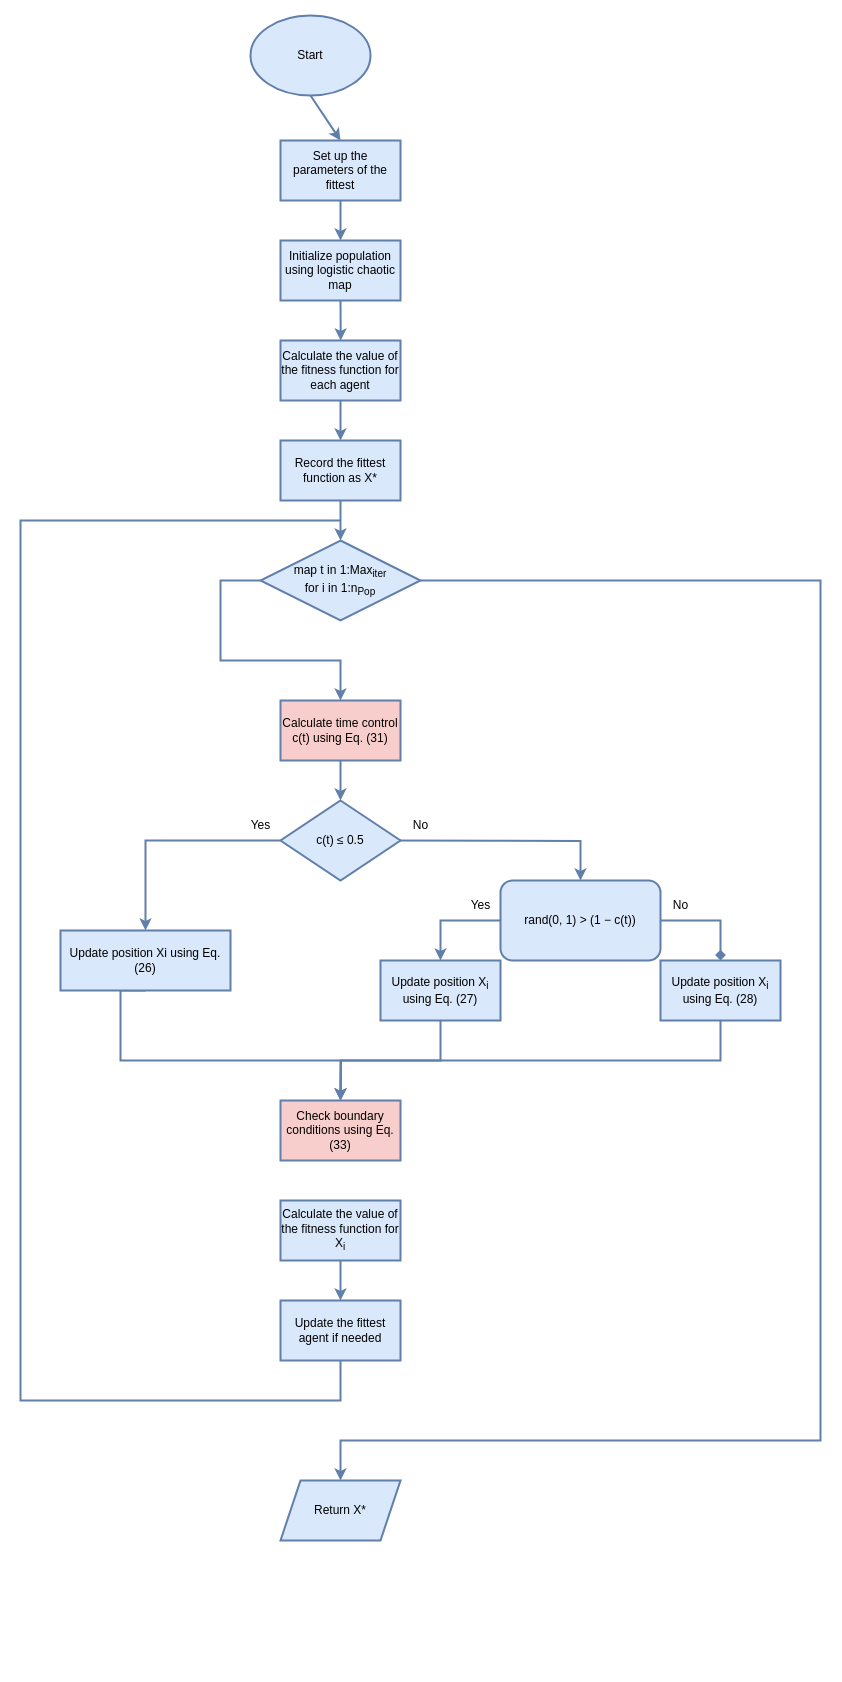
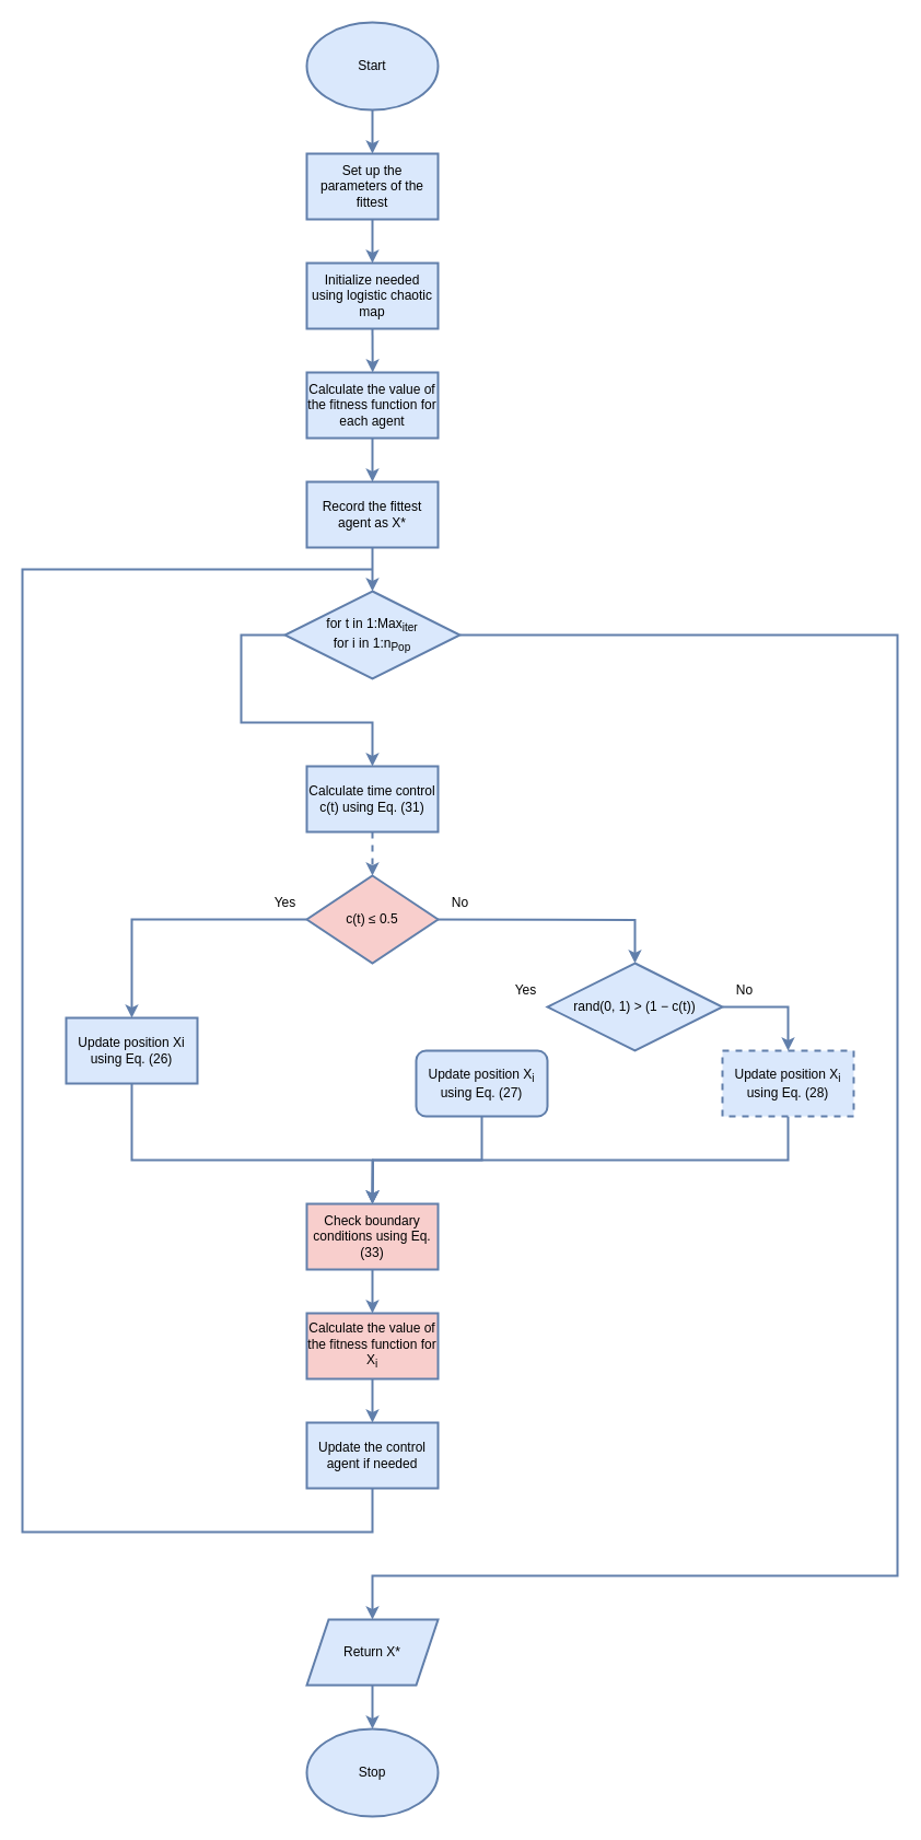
- <mxCell id="3" value="Start" style="ellipse;whiteSpace=wrap;html=1;strokeColor=#617FAB;strokeWidth=2;fontColor=#000000;fillColor=#DAE8FC;" parent="1" vertex="1"><mxGeometry x="250" y="15" width="120" height="80" as="geometry" /></mxCell>
+ <mxCell id="3" value="Start" style="ellipse;whiteSpace=wrap;html=1;strokeColor=#617FAB;strokeWidth=2;fontColor=#000000;fillColor=#DAE8FC;" parent="1" vertex="1"><mxGeometry x="280" y="20" width="120" height="80" as="geometry" /></mxCell>
- <mxCell id="7" value="Initialize population using logistic chaotic map" style="whiteSpace=wrap;html=1;strokeColor=#617FAB;strokeWidth=2;fontColor=#000000;fillColor=#DAE8FC;" parent="1" vertex="1"><mxGeometry x="280" y="240" width="120" height="60" as="geometry" /></mxCell>
+ <mxCell id="7" value="Initialize needed using logistic chaotic map" style="whiteSpace=wrap;html=1;strokeColor=#617FAB;strokeWidth=2;fontColor=#000000;fillColor=#DAE8FC;" parent="1" vertex="1"><mxGeometry x="280" y="240" width="120" height="60" as="geometry" /></mxCell>
- <mxCell id="10" value="Record the fittest function as X*" style="whiteSpace=wrap;html=1;strokeColor=#617FAB;strokeWidth=2;fontColor=#000000;fillColor=#DAE8FC;" parent="1" vertex="1"><mxGeometry x="280" y="440" width="120" height="60" as="geometry" /></mxCell>
+ <mxCell id="10" value="Record the fittest agent as X*" style="whiteSpace=wrap;html=1;strokeColor=#617FAB;strokeWidth=2;fontColor=#000000;fillColor=#DAE8FC;" parent="1" vertex="1"><mxGeometry x="280" y="440" width="120" height="60" as="geometry" /></mxCell>
- <mxCell id="14" value="map t in 1:Max&lt;sub&gt;iter&lt;br&gt;&lt;/sub&gt;for i in 1:n&lt;sub&gt;Pop&lt;/sub&gt;&lt;sub&gt;&lt;br&gt;&lt;/sub&gt;" style="rhombus;whiteSpace=wrap;html=1;strokeColor=#617FAB;strokeWidth=2;fontColor=#000000;fillColor=#DAE8FC;" parent="1" vertex="1"><mxGeometry x="260" y="540" width="160" height="80" as="geometry" /></mxCell>
+ <mxCell id="14" value="for t in 1:Max&lt;sub&gt;iter&lt;br&gt;&lt;/sub&gt;for i in 1:n&lt;sub&gt;Pop&lt;/sub&gt;&lt;sub&gt;&lt;br&gt;&lt;/sub&gt;" style="rhombus;whiteSpace=wrap;html=1;strokeColor=#617FAB;strokeWidth=2;fontColor=#000000;fillColor=#DAE8FC;" parent="1" vertex="1"><mxGeometry x="260" y="540" width="160" height="80" as="geometry" /></mxCell>
- <mxCell id="16" value="Calculate time control c(t) using Eq. (31)" style="whiteSpace=wrap;html=1;strokeColor=#617FAB;strokeWidth=2;fontColor=#000000;fillColor=#f8cecc;" parent="1" vertex="1"><mxGeometry x="280" y="700" width="120" height="60" as="geometry" /></mxCell>
+ <mxCell id="16" value="Calculate time control c(t) using Eq. (31)" style="whiteSpace=wrap;html=1;strokeColor=#617FAB;strokeWidth=2;fontColor=#000000;fillColor=#DAE8FC;" parent="1" vertex="1"><mxGeometry x="280" y="700" width="120" height="60" as="geometry" /></mxCell>
- <mxCell id="15" style="edgeStyle=orthogonalEdgeStyle;rounded=0;html=1;exitX=0.5;exitY=1;exitDx=0;exitDy=0;entryX=0.5;entryY=0;entryDx=0;entryDy=0;strokeColor=#617FAB;strokeWidth=2;fontColor=#000000;targetPerimeterSpacing=0;" parent="1" source="16" target="19" edge="1"><mxGeometry relative="1" as="geometry" /></mxCell>
+ <mxCell id="15" style="edgeStyle=orthogonalEdgeStyle;rounded=0;html=1;exitX=0.5;exitY=1;exitDx=0;exitDy=0;entryX=0.5;entryY=0;entryDx=0;entryDy=0;strokeColor=#617FAB;strokeWidth=2;fontColor=#000000;targetPerimeterSpacing=0;dashed=1;" parent="1" source="16" target="19" edge="1"><mxGeometry relative="1" as="geometry" /></mxCell>
- <mxCell id="19" value="c(t) ≤ 0.5" style="rhombus;whiteSpace=wrap;html=1;strokeColor=#617FAB;strokeWidth=2;fontColor=#000000;fillColor=#DAE8FC;" parent="1" vertex="1"><mxGeometry x="280" y="800" width="120" height="80" as="geometry" /></mxCell>
+ <mxCell id="19" value="c(t) ≤ 0.5" style="rhombus;whiteSpace=wrap;html=1;strokeColor=#617FAB;strokeWidth=2;fontColor=#000000;fillColor=#f8cecc;" parent="1" vertex="1"><mxGeometry x="280" y="800" width="120" height="80" as="geometry" /></mxCell>
- <mxCell id="22" style="edgeStyle=orthogonalEdgeStyle;rounded=0;html=1;exitX=0;exitY=0.5;exitDx=0;exitDy=0;entryX=0.5;entryY=0;entryDx=0;entryDy=0;strokeColor=#617FAB;strokeWidth=2;fontColor=#000000;targetPerimeterSpacing=0;" parent="1" source="24" target="26" edge="1"><mxGeometry relative="1" as="geometry" /></mxCell>
- <mxCell id="24" value="rand(0, 1) &amp;gt; (1 − c(t))" style="whiteSpace=wrap;html=1;strokeColor=#617FAB;strokeWidth=2;fontColor=#000000;fillColor=#DAE8FC;rounded=1;" parent="1" vertex="1"><mxGeometry x="500" y="880" width="160" height="80" as="geometry" /></mxCell>
+ <mxCell id="24" value="rand(0, 1) &amp;gt; (1 − c(t))" style="rhombus;whiteSpace=wrap;html=1;strokeColor=#617FAB;strokeWidth=2;fontColor=#000000;fillColor=#DAE8FC;" parent="1" vertex="1"><mxGeometry x="500" y="880" width="160" height="80" as="geometry" /></mxCell>
- <mxCell id="23" style="edgeStyle=orthogonalEdgeStyle;rounded=0;html=1;exitX=1;exitY=0.5;exitDx=0;exitDy=0;entryX=0.5;entryY=0;entryDx=0;entryDy=0;strokeColor=#617FAB;strokeWidth=2;fontColor=#000000;targetPerimeterSpacing=0;endArrow=diamond;" parent="1" source="24" target="28" edge="1"><mxGeometry relative="1" as="geometry" /></mxCell>
+ <mxCell id="23" style="edgeStyle=orthogonalEdgeStyle;rounded=0;html=1;exitX=1;exitY=0.5;exitDx=0;exitDy=0;entryX=0.5;entryY=0;entryDx=0;entryDy=0;strokeColor=#617FAB;strokeWidth=2;fontColor=#000000;targetPerimeterSpacing=0;" parent="1" source="24" target="28" edge="1"><mxGeometry relative="1" as="geometry" /></mxCell>
- <mxCell id="21" value="Update position Xi using Eq. (26)" style="whiteSpace=wrap;html=1;strokeColor=#617FAB;strokeWidth=2;fontColor=#000000;fillColor=#DAE8FC;" parent="1" vertex="1"><mxGeometry x="60" y="930" width="170" height="60" as="geometry" /></mxCell>
+ <mxCell id="21" value="Update position Xi using Eq. (26)" style="whiteSpace=wrap;html=1;strokeColor=#617FAB;strokeWidth=2;fontColor=#000000;fillColor=#DAE8FC;" parent="1" vertex="1"><mxGeometry x="60" y="930" width="120" height="60" as="geometry" /></mxCell>
- <mxCell id="26" value="Update position X&lt;sub&gt;i&lt;/sub&gt; using Eq. (27)" style="whiteSpace=wrap;html=1;strokeColor=#617FAB;strokeWidth=2;fontColor=#000000;fillColor=#DAE8FC;" parent="1" vertex="1"><mxGeometry x="380" y="960" width="120" height="60" as="geometry" /></mxCell>
+ <mxCell id="26" value="Update position X&lt;sub&gt;i&lt;/sub&gt; using Eq. (27)" style="whiteSpace=wrap;html=1;strokeColor=#617FAB;strokeWidth=2;fontColor=#000000;fillColor=#DAE8FC;rounded=1;" parent="1" vertex="1"><mxGeometry x="380" y="960" width="120" height="60" as="geometry" /></mxCell>
- <mxCell id="28" value="Update position X&lt;sub&gt;i&lt;/sub&gt; using Eq. (28)" style="whiteSpace=wrap;html=1;strokeColor=#617FAB;strokeWidth=2;fontColor=#000000;fillColor=#DAE8FC;" parent="1" vertex="1"><mxGeometry x="660" y="960" width="120" height="60" as="geometry" /></mxCell>
+ <mxCell id="28" value="Update position X&lt;sub&gt;i&lt;/sub&gt; using Eq. (28)" style="whiteSpace=wrap;html=1;strokeColor=#617FAB;strokeWidth=2;fontColor=#000000;fillColor=#DAE8FC;dashed=1;" parent="1" vertex="1"><mxGeometry x="660" y="960" width="120" height="60" as="geometry" /></mxCell>
+ <mxCell id="31" style="edgeStyle=orthogonalEdgeStyle;rounded=0;html=1;exitX=0.5;exitY=1;exitDx=0;exitDy=0;entryX=0.5;entryY=0;entryDx=0;entryDy=0;strokeColor=#617FAB;strokeWidth=2;fontColor=#000000;targetPerimeterSpacing=0;" parent="1" source="32" target="30" edge="1"><mxGeometry relative="1" as="geometry" /></mxCell>
- <mxCell id="30" value="Calculate the value of the fitness function for X&lt;sub&gt;i&lt;/sub&gt;" style="whiteSpace=wrap;html=1;strokeColor=#617FAB;strokeWidth=2;fontColor=#000000;fillColor=#DAE8FC;" parent="1" vertex="1"><mxGeometry x="280" y="1200" width="120" height="60" as="geometry" /></mxCell>
+ <mxCell id="30" value="Calculate the value of the fitness function for X&lt;sub&gt;i&lt;/sub&gt;" style="whiteSpace=wrap;html=1;strokeColor=#617FAB;strokeWidth=2;fontColor=#000000;fillColor=#f8cecc;" parent="1" vertex="1"><mxGeometry x="280" y="1200" width="120" height="60" as="geometry" /></mxCell>
- <mxCell id="41" value="Update the fittest agent if needed" style="whiteSpace=wrap;html=1;strokeColor=#617FAB;strokeWidth=2;fontColor=#000000;fillColor=#DAE8FC;" vertex="1" parent="1"><mxGeometry x="280" y="1300" width="120" height="60" as="geometry" /></mxCell>
+ <mxCell id="41" value="Update the control agent if needed" style="whiteSpace=wrap;html=1;strokeColor=#617FAB;strokeWidth=2;fontColor=#000000;fillColor=#DAE8FC;" vertex="1" parent="1"><mxGeometry x="280" y="1300" width="120" height="60" as="geometry" /></mxCell>
+ <mxCell id="34" style="edgeStyle=orthogonalEdgeStyle;rounded=0;html=1;exitX=0.5;exitY=1;exitDx=0;exitDy=0;entryX=0.5;entryY=0;entryDx=0;entryDy=0;strokeColor=#617FAB;strokeWidth=2;fontColor=#000000;endArrow=classic;endFill=1;targetPerimeterSpacing=0;" parent="1" source="35" target="36" edge="1"><mxGeometry relative="1" as="geometry" /></mxCell>
+ <mxCell id="36" value="Stop" style="ellipse;whiteSpace=wrap;html=1;strokeColor=#617FAB;strokeWidth=2;fontColor=#000000;fillColor=#DAE8FC;" parent="1" vertex="1"><mxGeometry x="280" y="1580" width="120" height="80" as="geometry" /></mxCell>
